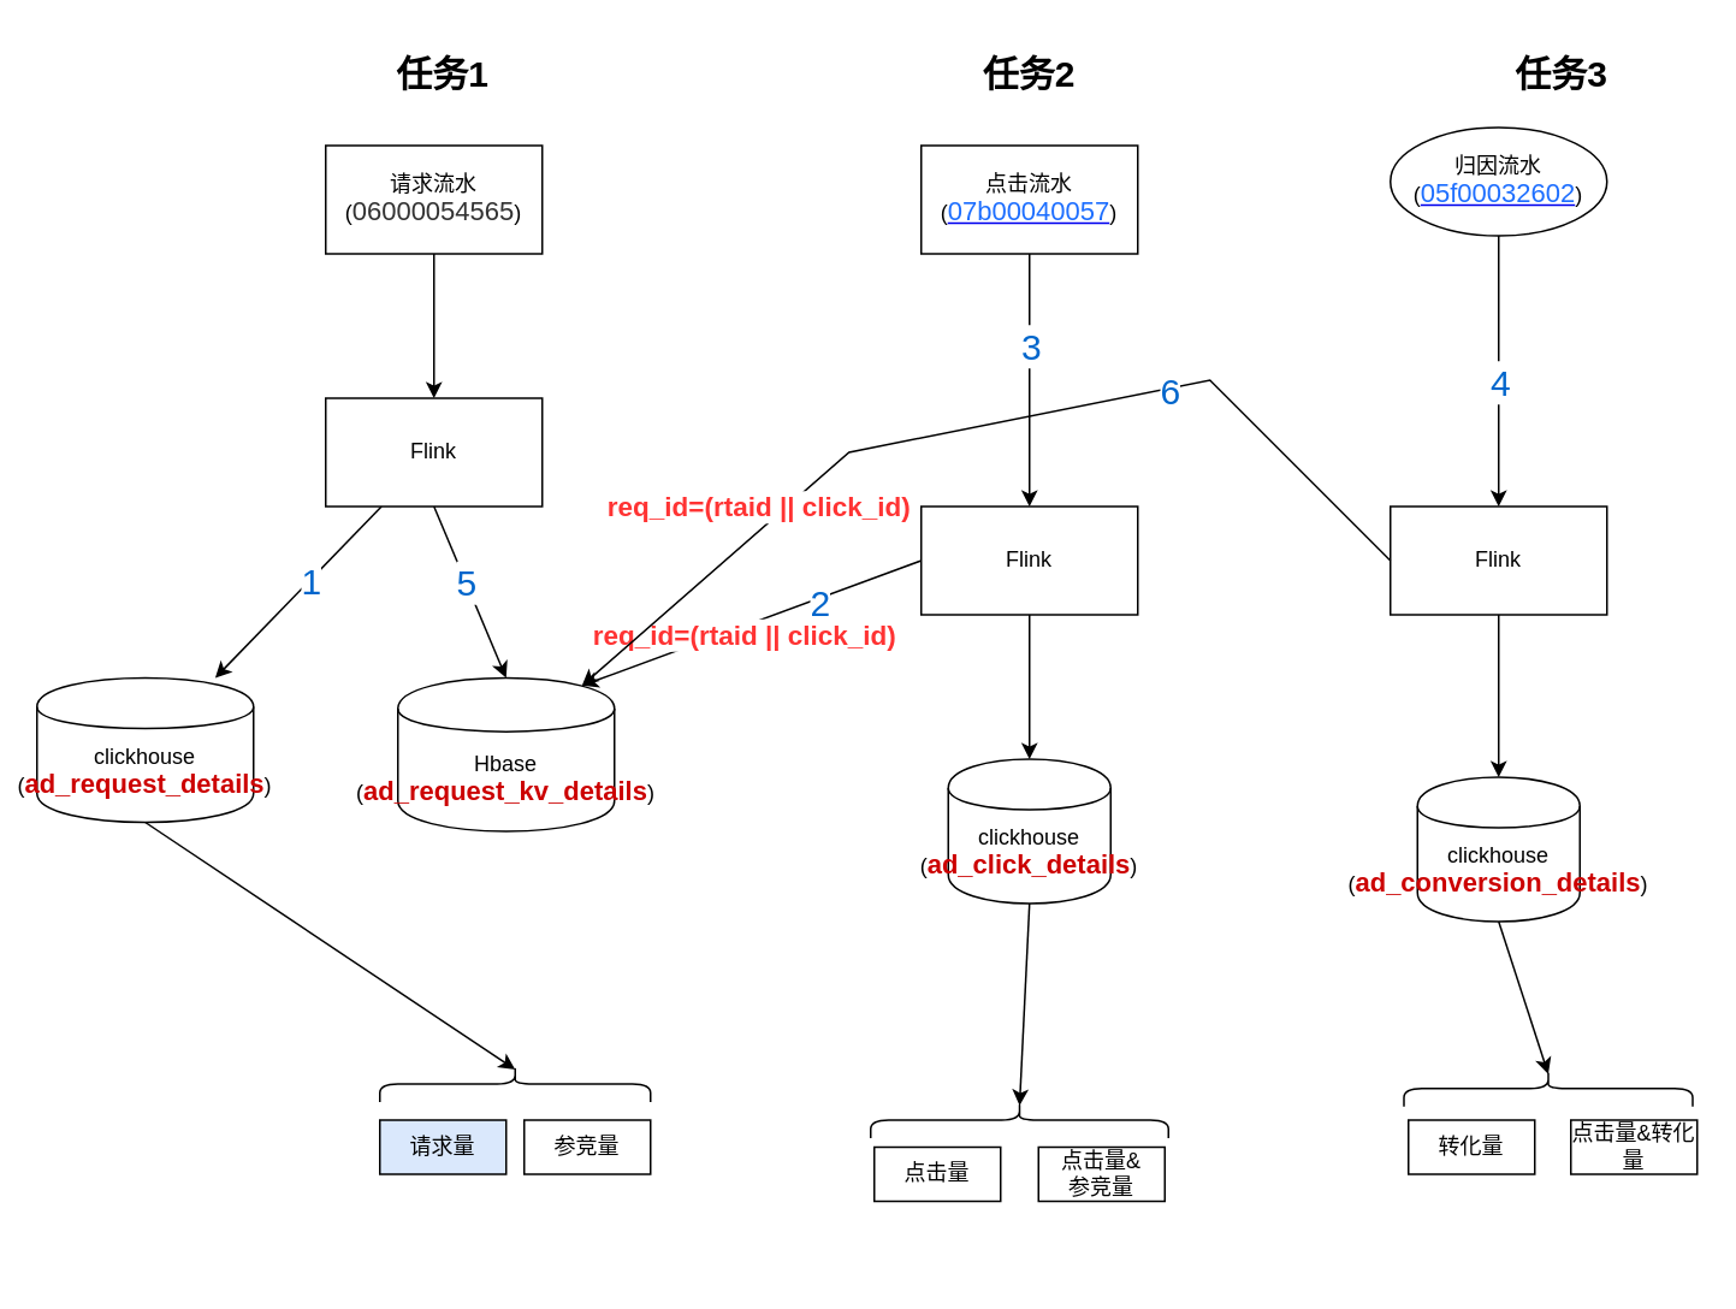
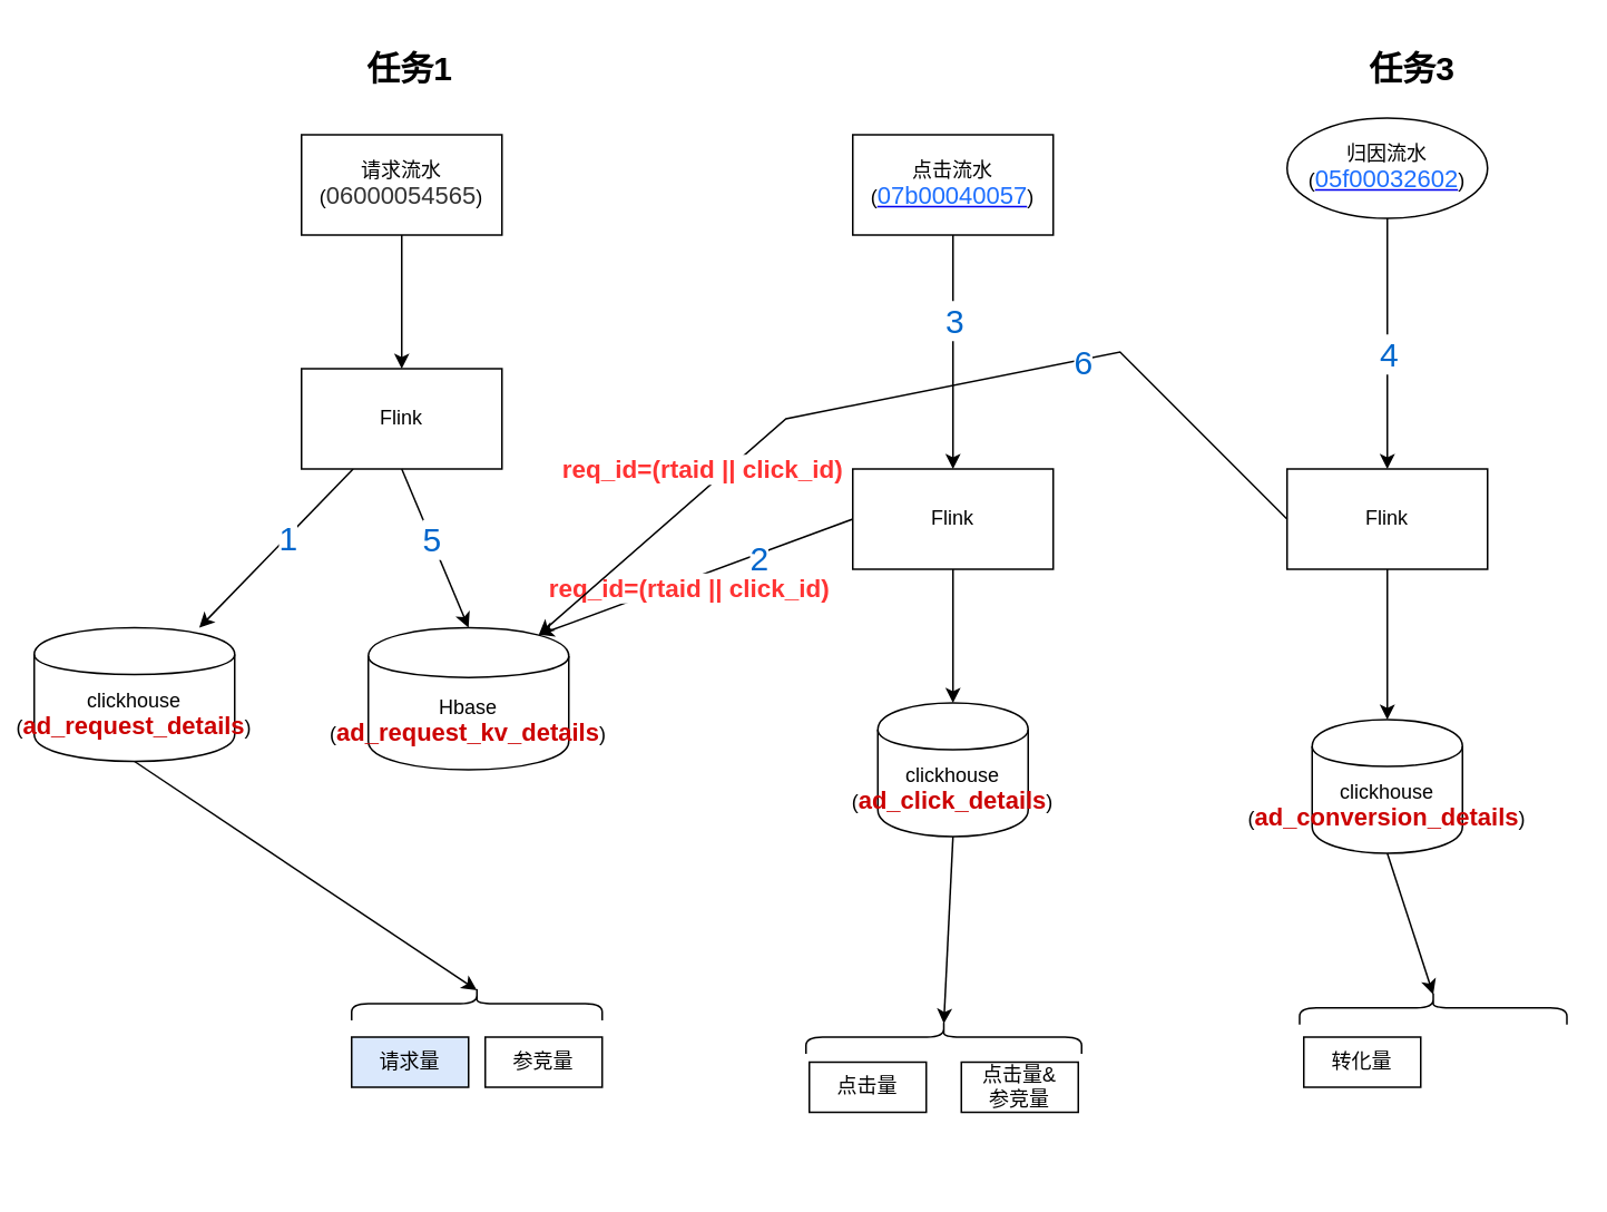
- <mxCell id="9" value="&lt;b&gt;&lt;font style=&quot;font-size: 20px&quot;&gt;任务2&lt;/font&gt;&lt;/b&gt;" style="text;html=1;strokeColor=none;fillColor=none;align=center;verticalAlign=middle;whiteSpace=wrap;rounded=0;" parent="1" vertex="1"><mxGeometry x="505" y="20" width="130" height="40" as="geometry" /></mxCell>
- <mxCell id="36" value="&lt;span style=&quot;font-size: 20px&quot;&gt;&lt;b&gt;任务3&lt;/b&gt;&lt;/span&gt;" style="text;html=1;strokeColor=none;fillColor=none;align=center;verticalAlign=middle;whiteSpace=wrap;rounded=0;" vertex="1" parent="1"><mxGeometry x="800" y="20" width="130" height="40" as="geometry" /></mxCell>
+ <mxCell id="36" value="&lt;span style=&quot;font-size: 20px&quot;&gt;&lt;b&gt;任务3&lt;/b&gt;&lt;/span&gt;" style="text;html=1;strokeColor=none;fillColor=none;align=center;verticalAlign=middle;whiteSpace=wrap;rounded=0;" vertex="1" parent="1"><mxGeometry x="780" y="20" width="130" height="40" as="geometry" /></mxCell>
- <mxCell id="40" value="点击量&amp;amp;转化量" style="rounded=0;whiteSpace=wrap;html=1;" parent="1" vertex="1"><mxGeometry x="870" y="620" width="70" height="30" as="geometry" /></mxCell>
